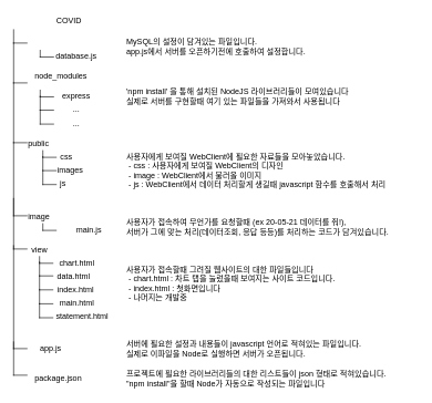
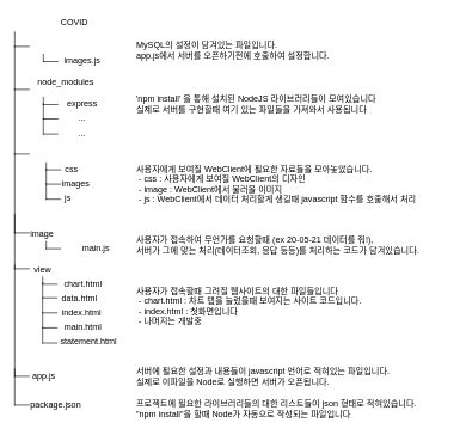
- <mxCell id="3" value="database.js" style="text;html=1;align=center;verticalAlign=middle;resizable=0;points=[];autosize=1;" vertex="1" parent="1"><mxGeometry x="74" y="74" width="80" height="20" as="geometry" /></mxCell>
+ <mxCell id="3" value="images.js" style="text;html=1;align=center;verticalAlign=middle;resizable=0;points=[];autosize=1;" vertex="1" parent="1"><mxGeometry x="74" y="74" width="80" height="20" as="geometry" /></mxCell>
- <mxCell id="5" value="public" style="text;html=1;align=left;verticalAlign=middle;resizable=0;points=[];autosize=1;" vertex="1" parent="1"><mxGeometry x="40" y="205" width="50" height="20" as="geometry" /></mxCell>
- <mxCell id="43" value="app.js" style="text;html=1;align=left;verticalAlign=middle;resizable=0;points=[];autosize=1;" vertex="1" parent="1"><mxGeometry x="58" y="514" width="50" height="20" as="geometry" /></mxCell>
+ <mxCell id="43" value="app.js" style="text;html=1;align=left;verticalAlign=middle;resizable=0;points=[];autosize=1;" vertex="1" parent="1"><mxGeometry x="43" y="514" width="50" height="20" as="geometry" /></mxCell>
- <mxCell id="45" value="package.json" style="text;html=1;align=left;verticalAlign=middle;resizable=0;points=[];autosize=1;" vertex="1" parent="1"><mxGeometry x="50" y="559" width="90" height="20" as="geometry" /></mxCell>
+ <mxCell id="45" value="package.json" style="text;html=1;align=left;verticalAlign=middle;resizable=0;points=[];autosize=1;" vertex="1" parent="1"><mxGeometry x="40" y="554" width="90" height="20" as="geometry" /></mxCell>
